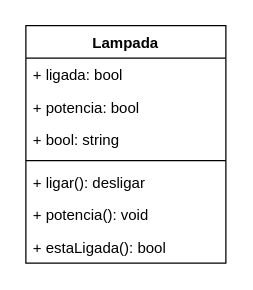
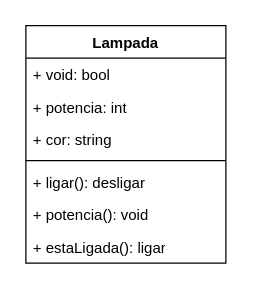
- <mxCell id="3" value="+ ligada: bool" style="text;strokeColor=none;fillColor=none;align=left;verticalAlign=top;spacingLeft=4;spacingRight=4;overflow=hidden;rotatable=0;points=[[0,0.5],[1,0.5]];portConstraint=eastwest;whiteSpace=wrap;html=1;" vertex="1" parent="2"><mxGeometry y="26" width="160" height="26" as="geometry" /></mxCell>
+ <mxCell id="3" value="+ void: bool" style="text;strokeColor=none;fillColor=none;align=left;verticalAlign=top;spacingLeft=4;spacingRight=4;overflow=hidden;rotatable=0;points=[[0,0.5],[1,0.5]];portConstraint=eastwest;whiteSpace=wrap;html=1;" vertex="1" parent="2"><mxGeometry y="26" width="160" height="26" as="geometry" /></mxCell>
- <mxCell id="4" value="+ potencia: bool" style="text;strokeColor=none;fillColor=none;align=left;verticalAlign=top;spacingLeft=4;spacingRight=4;overflow=hidden;rotatable=0;points=[[0,0.5],[1,0.5]];portConstraint=eastwest;whiteSpace=wrap;html=1;" vertex="1" parent="2"><mxGeometry y="52" width="160" height="26" as="geometry" /></mxCell>
+ <mxCell id="4" value="+ potencia: int" style="text;strokeColor=none;fillColor=none;align=left;verticalAlign=top;spacingLeft=4;spacingRight=4;overflow=hidden;rotatable=0;points=[[0,0.5],[1,0.5]];portConstraint=eastwest;whiteSpace=wrap;html=1;" vertex="1" parent="2"><mxGeometry y="52" width="160" height="26" as="geometry" /></mxCell>
- <mxCell id="5" value="+ bool: string" style="text;strokeColor=none;fillColor=none;align=left;verticalAlign=top;spacingLeft=4;spacingRight=4;overflow=hidden;rotatable=0;points=[[0,0.5],[1,0.5]];portConstraint=eastwest;whiteSpace=wrap;html=1;" vertex="1" parent="2"><mxGeometry y="78" width="160" height="26" as="geometry" /></mxCell>
+ <mxCell id="5" value="+ cor: string" style="text;strokeColor=none;fillColor=none;align=left;verticalAlign=top;spacingLeft=4;spacingRight=4;overflow=hidden;rotatable=0;points=[[0,0.5],[1,0.5]];portConstraint=eastwest;whiteSpace=wrap;html=1;" vertex="1" parent="2"><mxGeometry y="78" width="160" height="26" as="geometry" /></mxCell>
- <mxCell id="9" value="+ estaLigada(): bool" style="text;strokeColor=none;fillColor=none;align=left;verticalAlign=top;spacingLeft=4;spacingRight=4;overflow=hidden;rotatable=0;points=[[0,0.5],[1,0.5]];portConstraint=eastwest;whiteSpace=wrap;html=1;" vertex="1" parent="2"><mxGeometry y="164" width="160" height="26" as="geometry" /></mxCell>
+ <mxCell id="9" value="+ estaLigada(): ligar" style="text;strokeColor=none;fillColor=none;align=left;verticalAlign=top;spacingLeft=4;spacingRight=4;overflow=hidden;rotatable=0;points=[[0,0.5],[1,0.5]];portConstraint=eastwest;whiteSpace=wrap;html=1;" vertex="1" parent="2"><mxGeometry y="164" width="160" height="26" as="geometry" /></mxCell>
